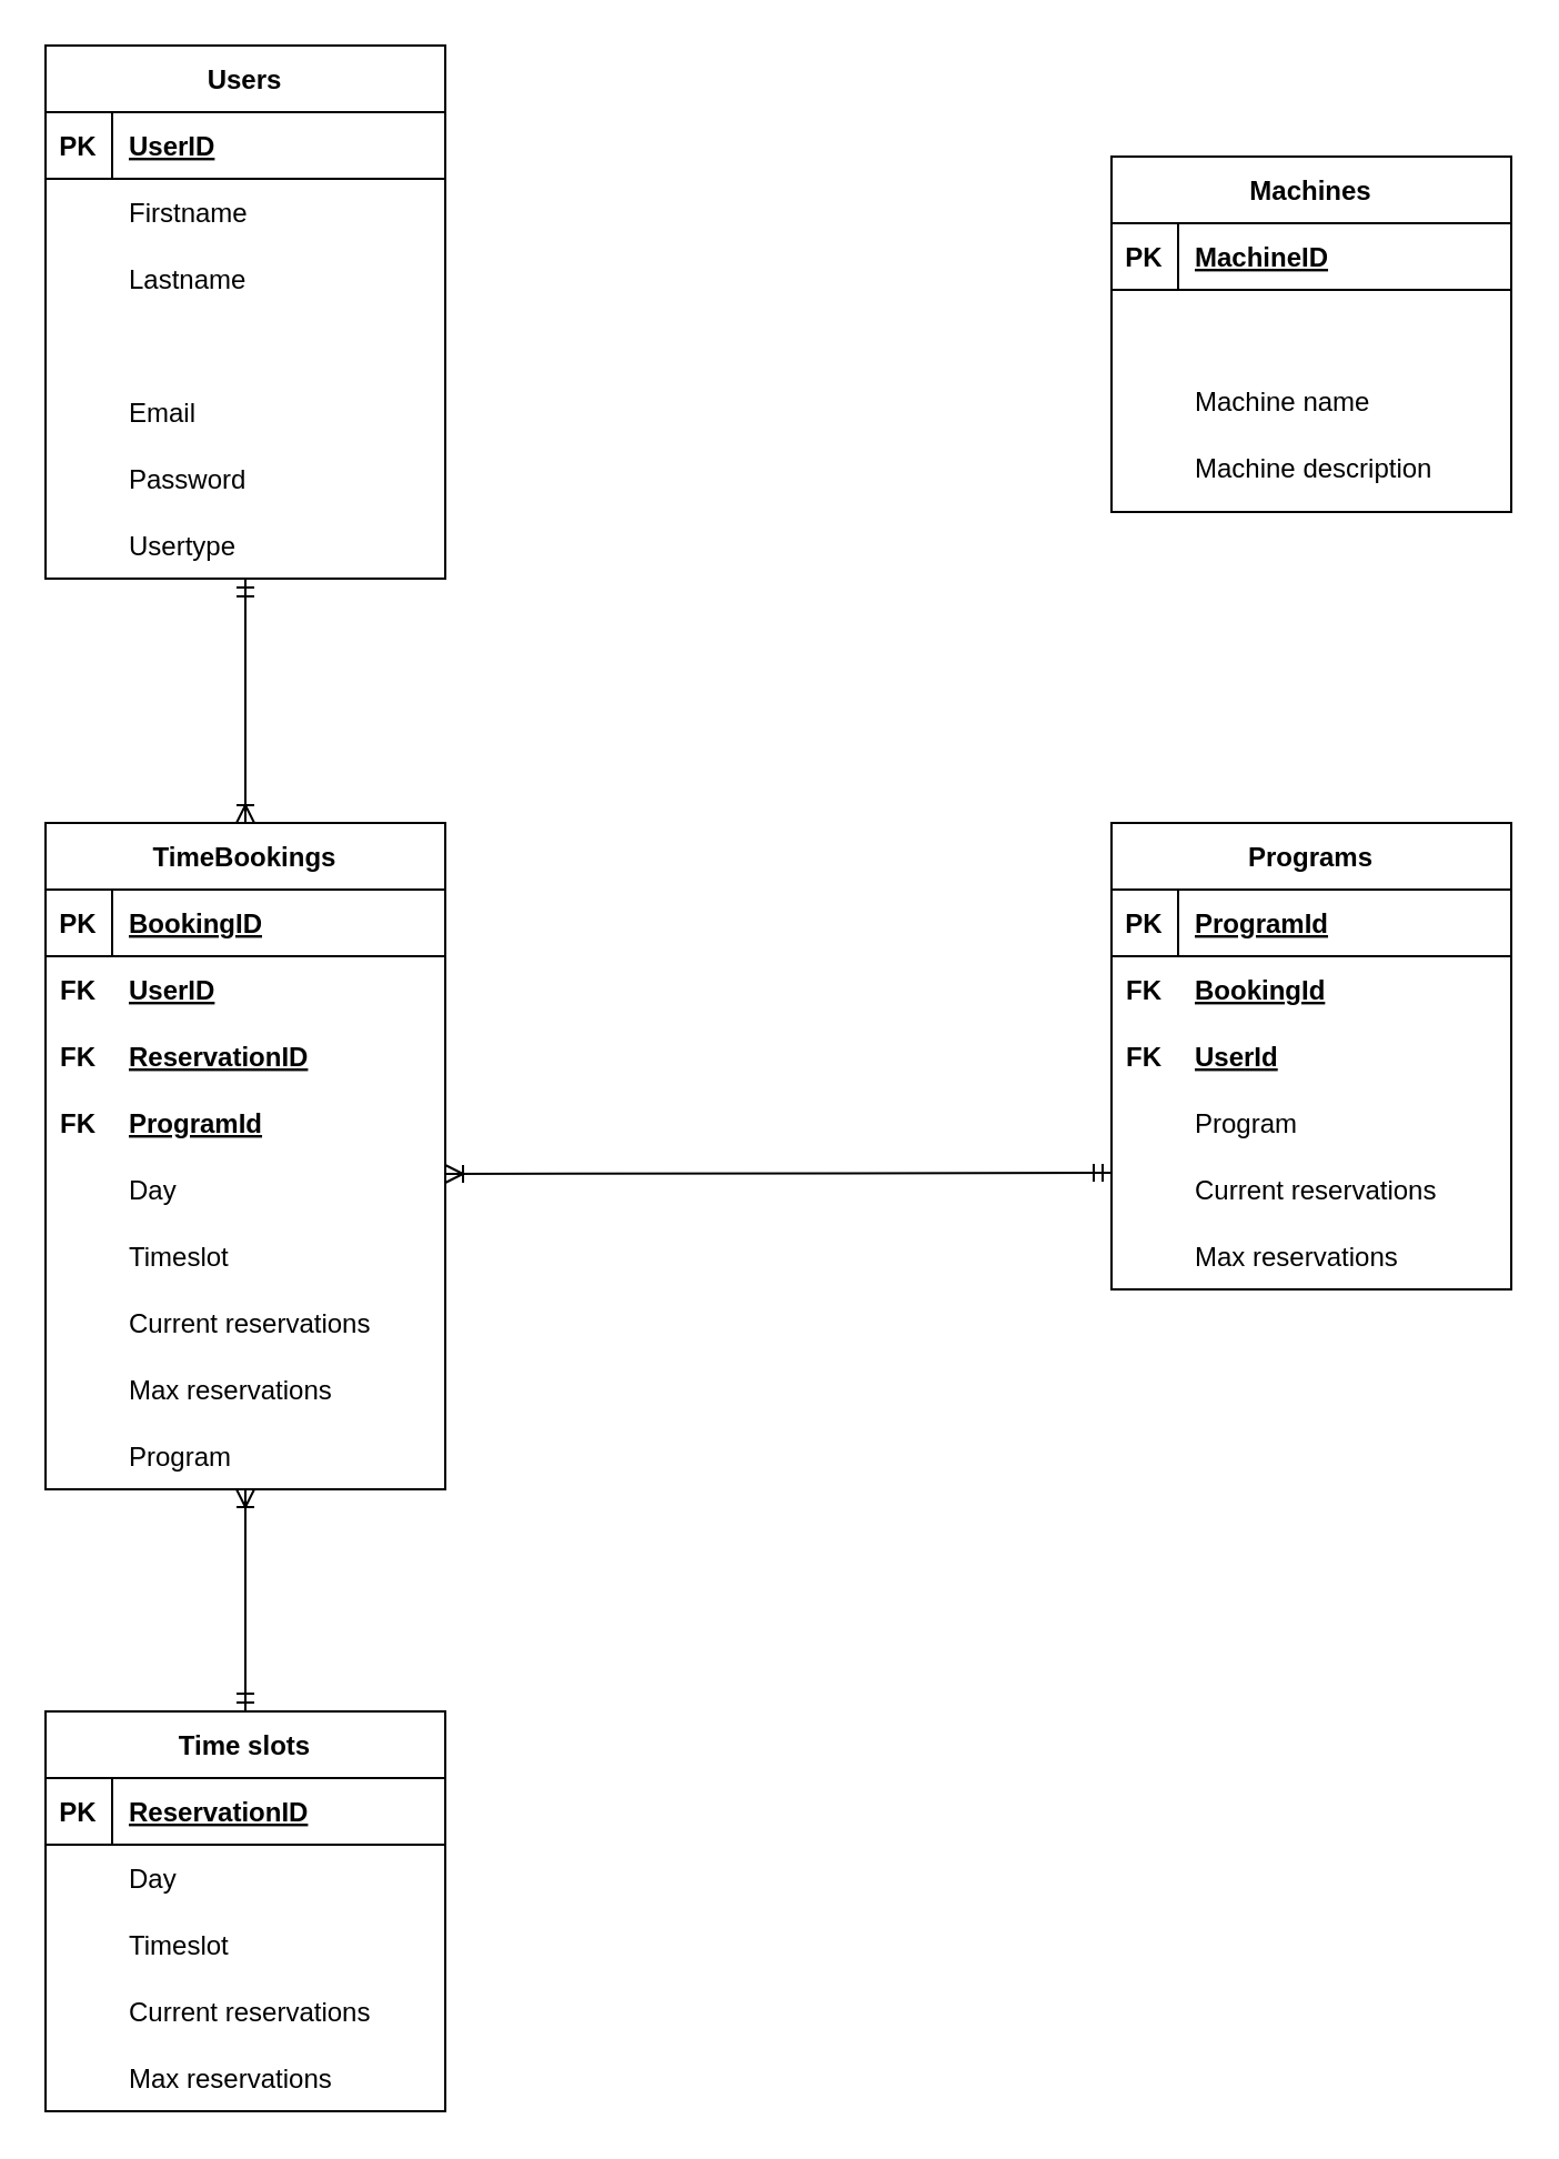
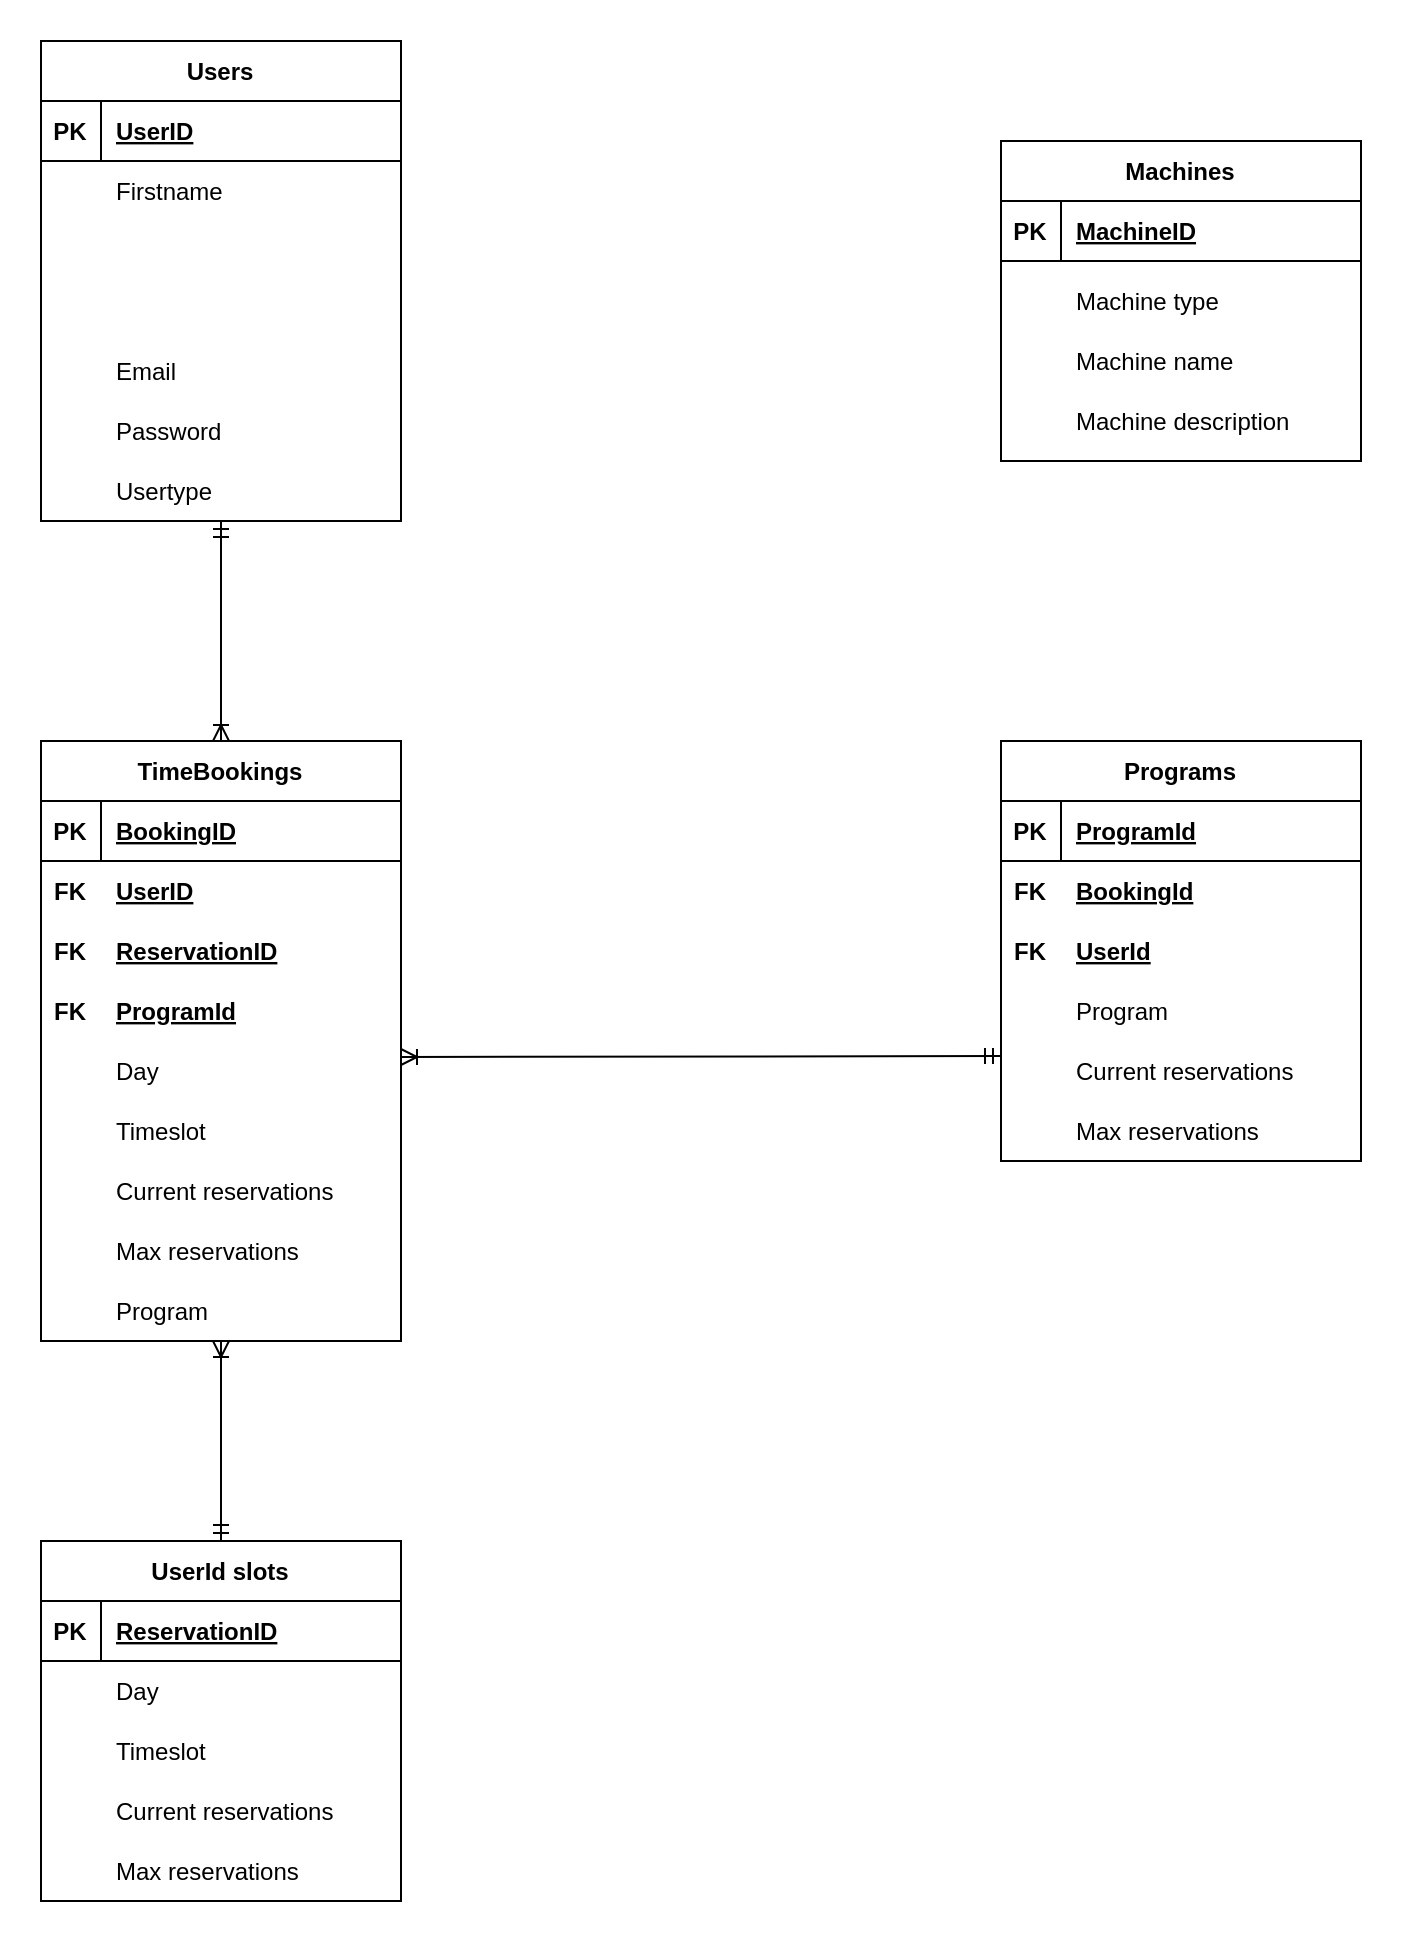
- <mxCell id="28" value="Lastname" style="shape=partialRectangle;connectable=0;fillColor=none;top=0;left=0;bottom=0;right=0;align=left;spacingLeft=6;overflow=hidden;" parent="1" vertex="1"><mxGeometry x="50" y="110" width="150" height="30" as="geometry"><mxRectangle width="150" height="30" as="alternateBounds" /></mxGeometry></mxCell>
+ <mxCell id="35" value="Machine type" style="shape=partialRectangle;connectable=0;fillColor=none;top=0;left=0;bottom=0;right=0;align=left;spacingLeft=6;overflow=hidden;" parent="1" vertex="1"><mxGeometry x="530" y="135" width="150" height="30" as="geometry"><mxRectangle width="150" height="30" as="alternateBounds" /></mxGeometry></mxCell>
- <mxCell id="10" value="Time slots" style="shape=table;startSize=30;container=1;collapsible=1;childLayout=tableLayout;fixedRows=1;rowLines=0;fontStyle=1;align=center;resizeLast=1;" parent="1" vertex="1"><mxGeometry x="20" y="770" width="180" height="180" as="geometry" /></mxCell>
+ <mxCell id="10" value="UserId slots" style="shape=table;startSize=30;container=1;collapsible=1;childLayout=tableLayout;fixedRows=1;rowLines=0;fontStyle=1;align=center;resizeLast=1;" parent="1" vertex="1"><mxGeometry x="20" y="770" width="180" height="180" as="geometry" /></mxCell>
